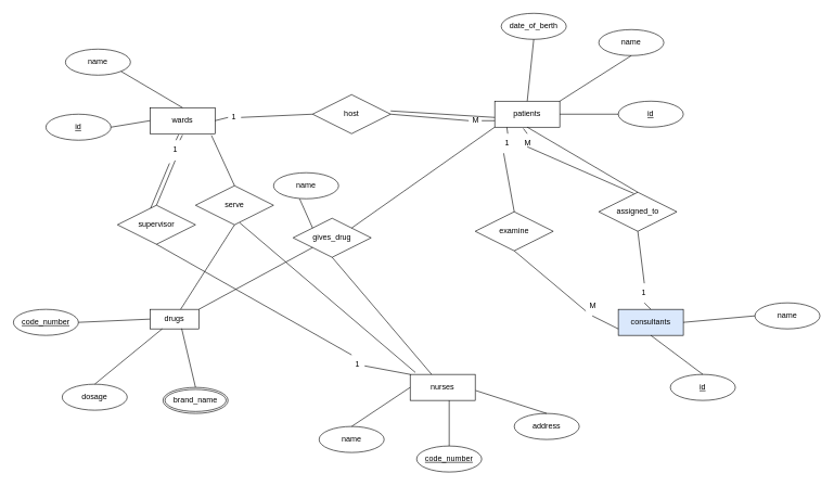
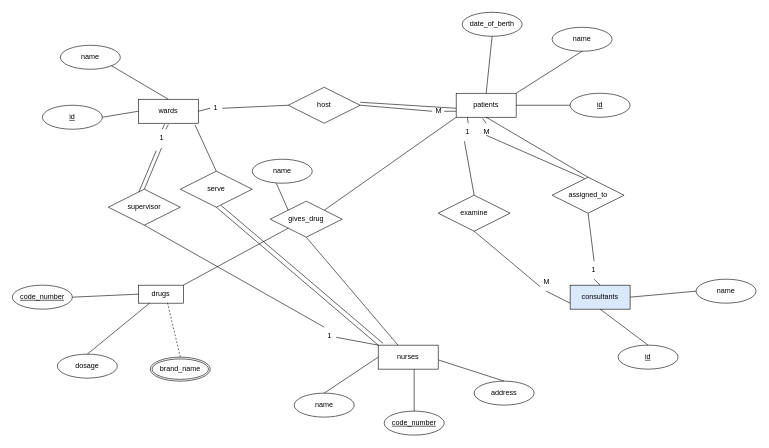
- <mxCell id="72" value="" style="endArrow=none;html=1;rounded=0;exitX=0.5;exitY=1;exitDx=0;exitDy=0;" edge="1" parent="1" source="71" target="16"><mxGeometry relative="1" as="geometry"><mxPoint x="520" y="405" as="sourcePoint" /><mxPoint x="673" y="585" as="targetPoint" /></mxGeometry></mxCell>
+ <mxCell id="72" value="" style="endArrow=none;html=1;rounded=0;exitX=0.5;exitY=1;exitDx=0;exitDy=0;entryX=0;entryY=0;entryDx=0;entryDy=0;" edge="1" parent="1" source="71" target="15"><mxGeometry relative="1" as="geometry"><mxPoint x="520" y="405" as="sourcePoint" /><mxPoint x="673" y="585" as="targetPoint" /></mxGeometry></mxCell>
- <mxCell id="22" value="" style="endArrow=none;html=1;rounded=0;exitX=0.5;exitY=0;exitDx=0;exitDy=0;entryX=0.649;entryY=0.979;entryDx=0;entryDy=0;entryPerimeter=0;" edge="1" parent="1" source="19" target="16"><mxGeometry relative="1" as="geometry"><mxPoint x="140" y="605" as="sourcePoint" /><mxPoint x="265" y="525" as="targetPoint" /></mxGeometry></mxCell>
+ <mxCell id="22" value="" style="endArrow=none;html=1;rounded=0;exitX=0.5;exitY=0;exitDx=0;exitDy=0;entryX=0.649;entryY=0.979;entryDx=0;entryDy=0;entryPerimeter=0;dashed=1;" edge="1" parent="1" source="19" target="16"><mxGeometry relative="1" as="geometry"><mxPoint x="140" y="605" as="sourcePoint" /><mxPoint x="265" y="525" as="targetPoint" /></mxGeometry></mxCell>
